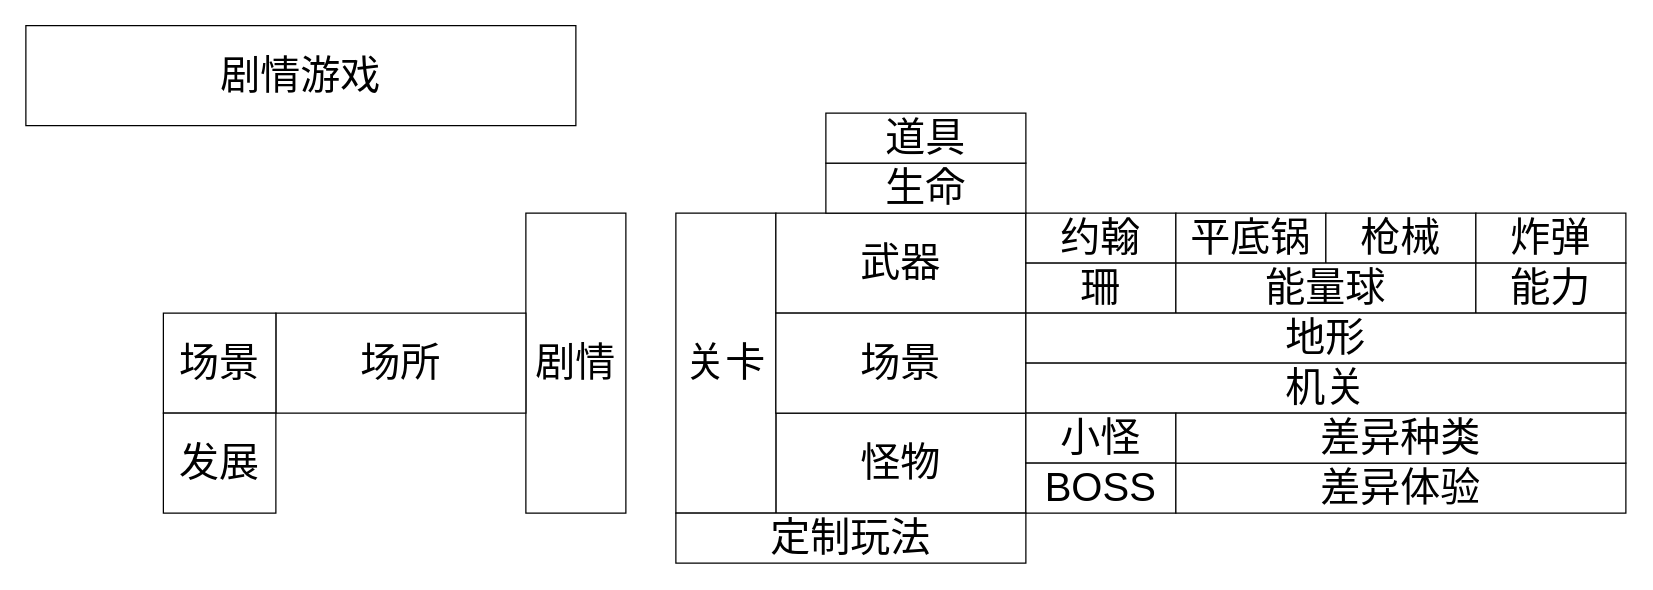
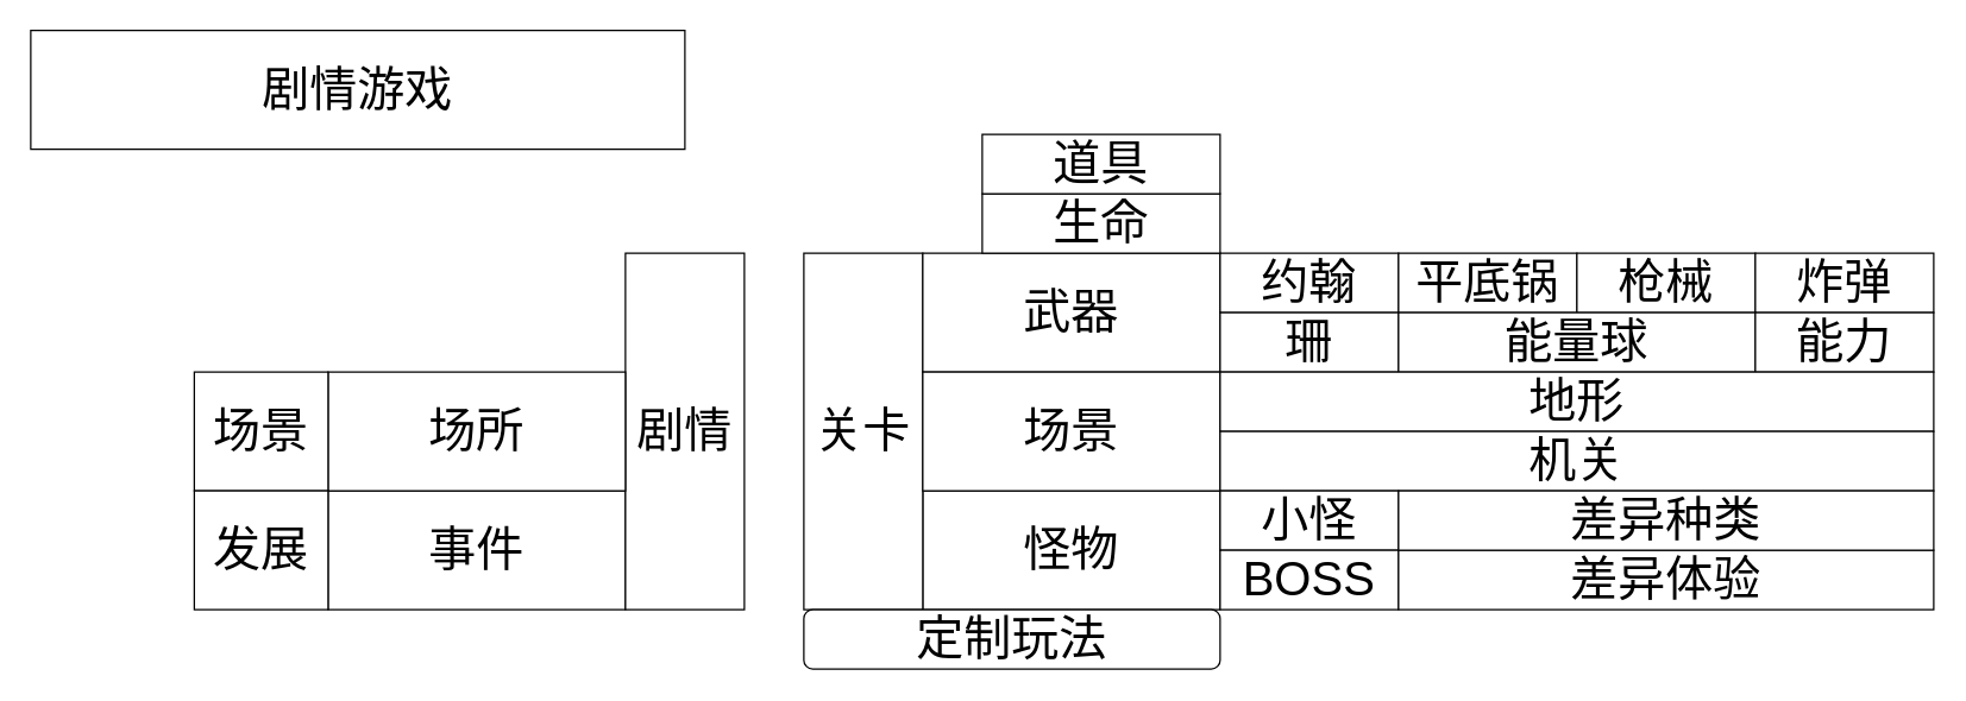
+ <mxCell id="6" value="&lt;span style=&quot;font-size: 32px&quot;&gt;事件&lt;/span&gt;" style="rounded=0;whiteSpace=wrap;html=1;" vertex="1" parent="1"><mxGeometry x="220" y="330" width="200" height="80" as="geometry" /></mxCell>
- <mxCell id="27" value="&lt;span style=&quot;font-size: 32px&quot;&gt;定制玩法&lt;/span&gt;" style="rounded=0;whiteSpace=wrap;html=1;" vertex="1" parent="1"><mxGeometry x="540" y="410" width="280" height="40" as="geometry" /></mxCell>
+ <mxCell id="27" value="&lt;span style=&quot;font-size: 32px&quot;&gt;定制玩法&lt;/span&gt;" style="whiteSpace=wrap;html=1;rounded=1;" vertex="1" parent="1"><mxGeometry x="540" y="410" width="280" height="40" as="geometry" /></mxCell>
